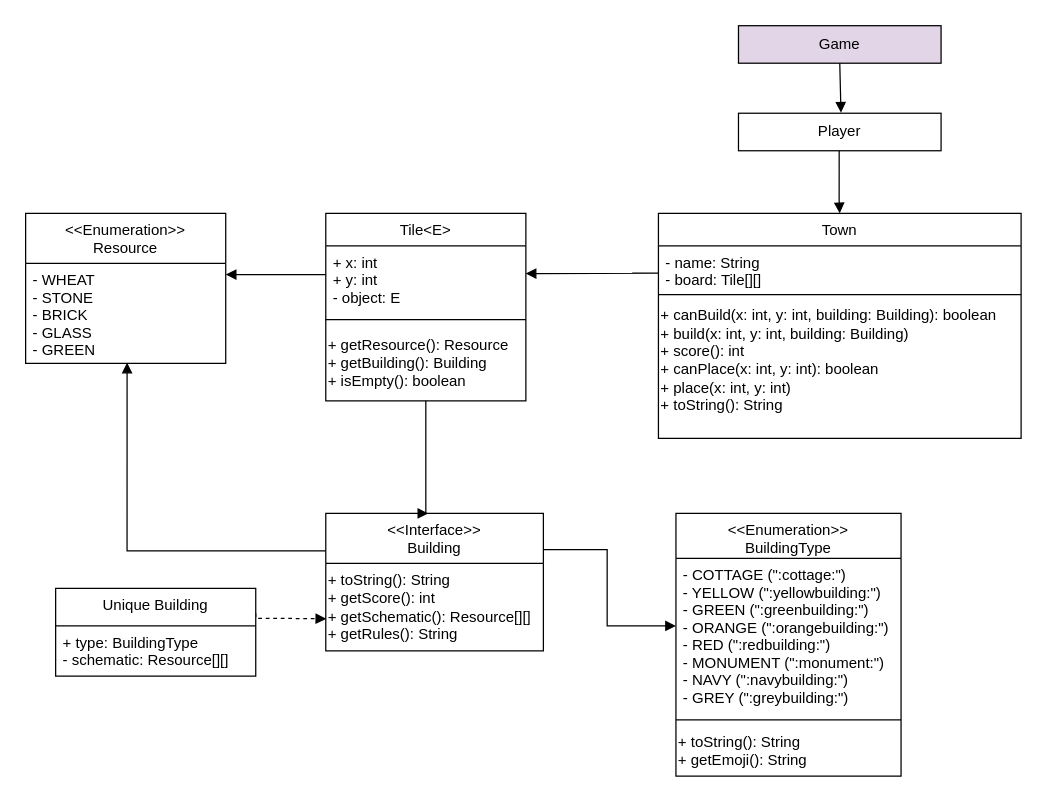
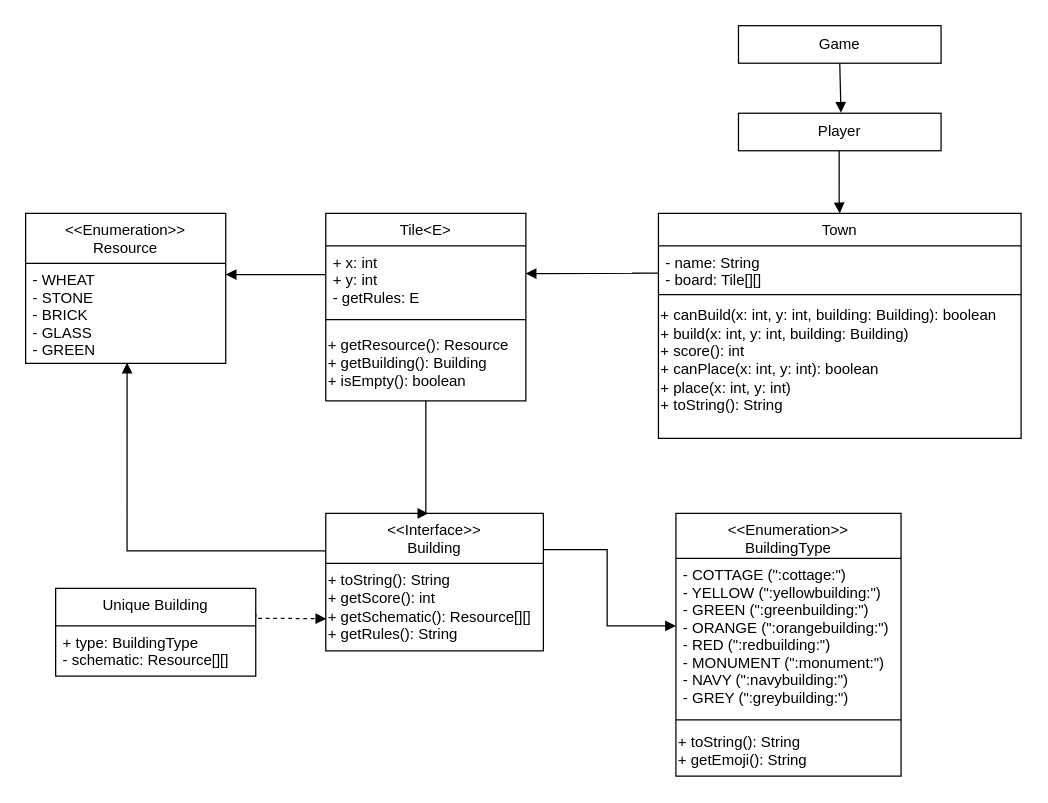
- <mxCell id="24" value="Game" style="whiteSpace=wrap;html=1;fillColor=#e1d5e7;" vertex="1" parent="1"><mxGeometry x="590" y="20" width="162" height="30" as="geometry" /></mxCell>
+ <mxCell id="24" value="Game" style="whiteSpace=wrap;html=1;" vertex="1" parent="1"><mxGeometry x="590" y="20" width="162" height="30" as="geometry" /></mxCell>
- <mxCell id="3" value="+ x: int &#10;+ y: int&#10;- object: E" style="text;align=left;verticalAlign=top;spacingLeft=4;spacingRight=4;overflow=hidden;rotatable=0;points=[[0,0.5],[1,0.5]];portConstraint=eastwest;" vertex="1" parent="2"><mxGeometry y="26" width="160" height="54" as="geometry" /></mxCell>
+ <mxCell id="3" value="+ x: int &#10;+ y: int&#10;- getRules: E" style="text;align=left;verticalAlign=top;spacingLeft=4;spacingRight=4;overflow=hidden;rotatable=0;points=[[0,0.5],[1,0.5]];portConstraint=eastwest;" vertex="1" parent="2"><mxGeometry y="26" width="160" height="54" as="geometry" /></mxCell>
